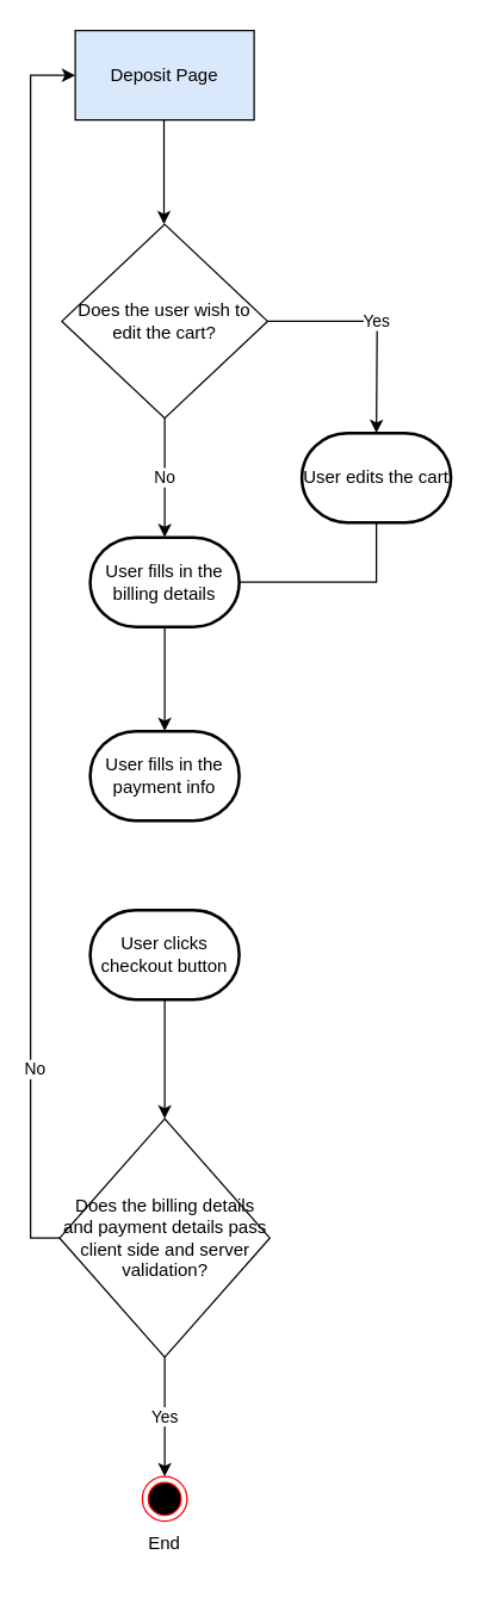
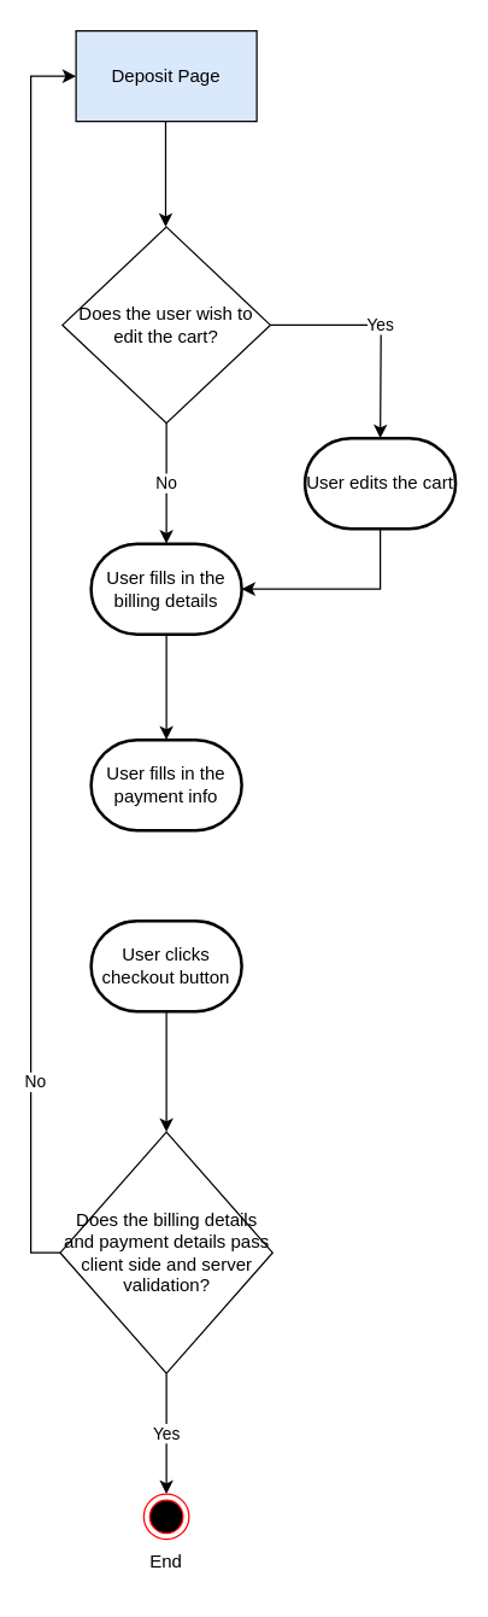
- <mxCell id="18" style="edgeStyle=orthogonalEdgeStyle;rounded=0;orthogonalLoop=1;jettySize=auto;html=1;entryX=1;entryY=0.5;entryDx=0;entryDy=0;entryPerimeter=0;endArrow=none;" edge="1" parent="1" source="19" target="8"><mxGeometry relative="1" as="geometry"><Array as="points"><mxPoint x="252" y="390" /></Array></mxGeometry></mxCell>
+ <mxCell id="18" style="edgeStyle=orthogonalEdgeStyle;rounded=0;orthogonalLoop=1;jettySize=auto;html=1;entryX=1;entryY=0.5;entryDx=0;entryDy=0;entryPerimeter=0;" edge="1" parent="1" source="19" target="8"><mxGeometry relative="1" as="geometry"><Array as="points"><mxPoint x="252" y="390" /></Array></mxGeometry></mxCell>
